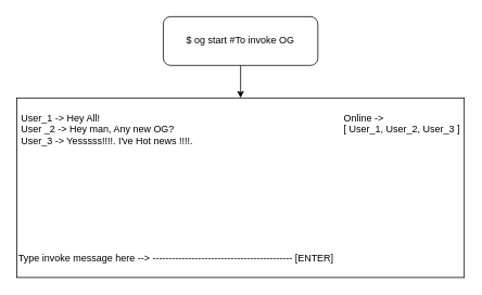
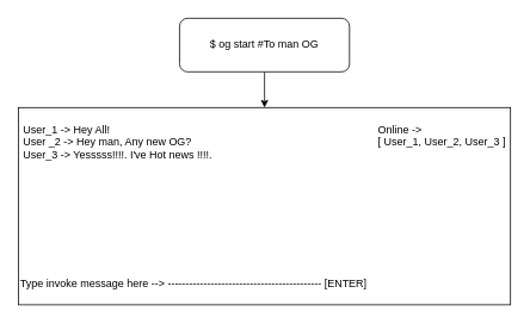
- <mxCell id="4" value="$ og start #To invoke OG" style="rounded=1;whiteSpace=wrap;html=1;" vertex="1" parent="1"><mxGeometry x="200" y="20" width="190" height="60" as="geometry" /></mxCell>
+ <mxCell id="4" value="$ og start #To man OG" style="rounded=1;whiteSpace=wrap;html=1;" vertex="1" parent="1"><mxGeometry x="200" y="20" width="190" height="60" as="geometry" /></mxCell>
